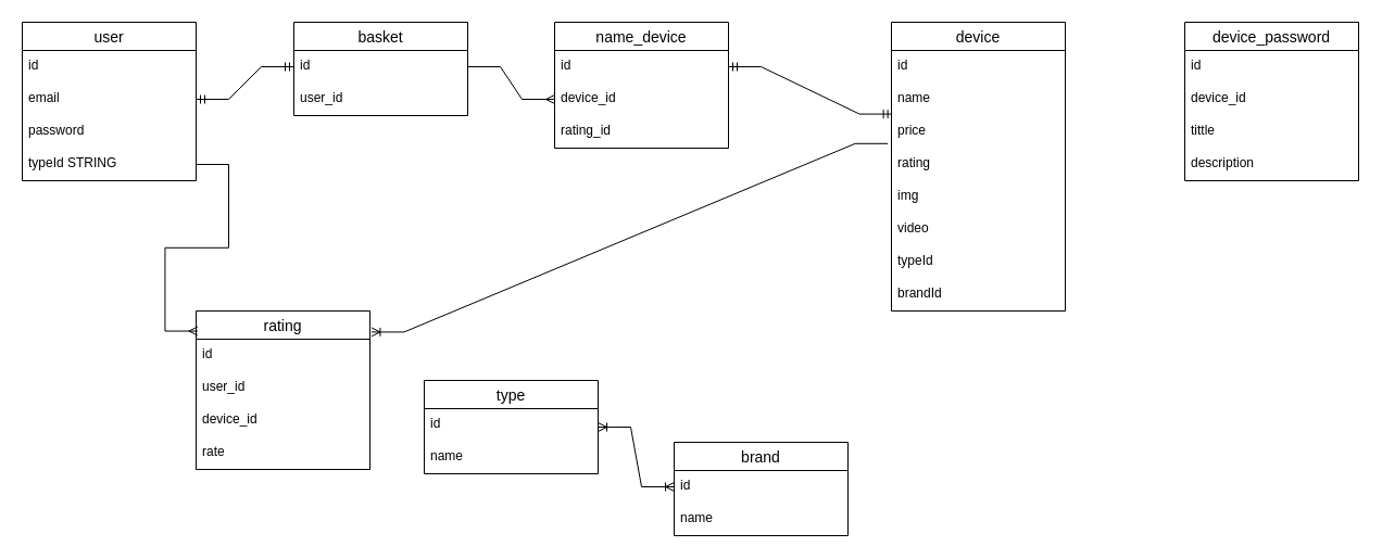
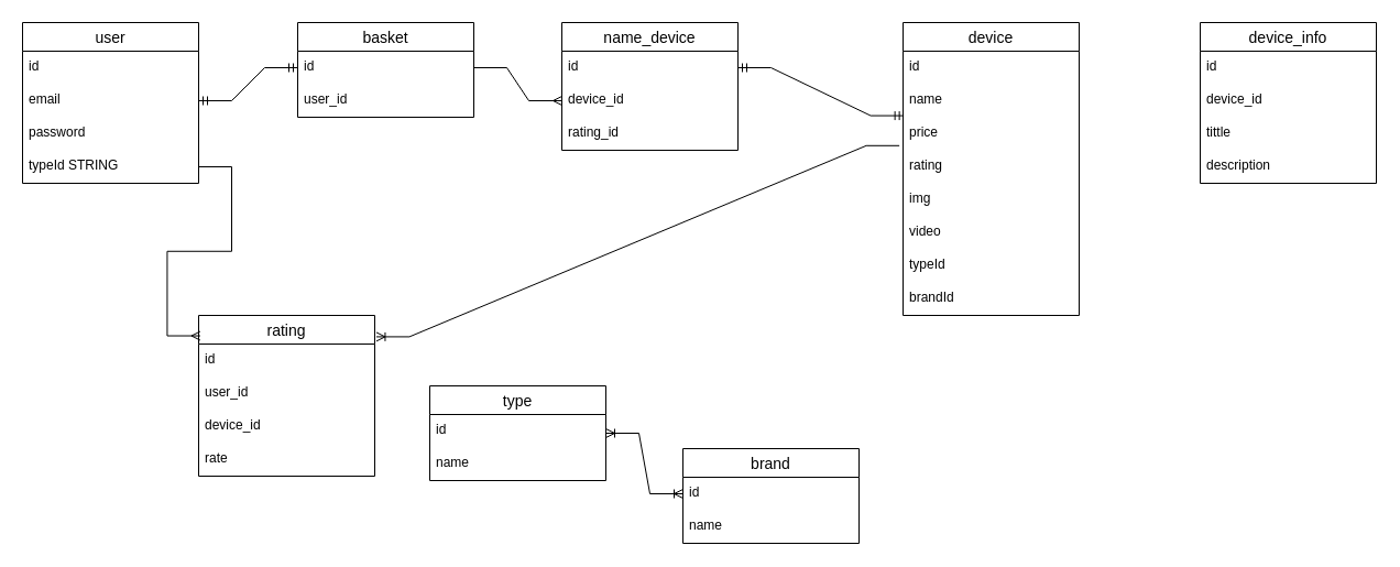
- <mxCell id="27" value="device_password" style="swimlane;fontStyle=0;childLayout=stackLayout;horizontal=1;startSize=26;horizontalStack=0;resizeParent=1;resizeParentMax=0;resizeLast=0;collapsible=1;marginBottom=0;align=center;fontSize=14;" vertex="1" parent="1"><mxGeometry x="1090" y="20" width="160" height="146" as="geometry" /></mxCell>
+ <mxCell id="27" value="device_info" style="swimlane;fontStyle=0;childLayout=stackLayout;horizontal=1;startSize=26;horizontalStack=0;resizeParent=1;resizeParentMax=0;resizeLast=0;collapsible=1;marginBottom=0;align=center;fontSize=14;" vertex="1" parent="1"><mxGeometry x="1090" y="20" width="160" height="146" as="geometry" /></mxCell>
